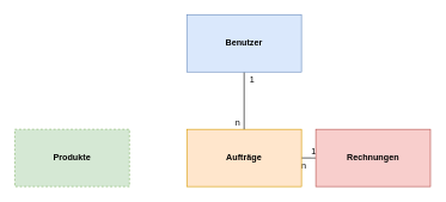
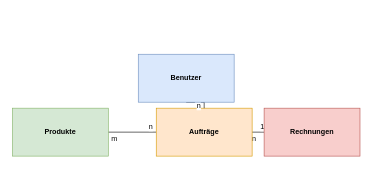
- <mxCell id="12" value="&lt;b&gt;Benutzer&lt;/b&gt;" style="rounded=0;whiteSpace=wrap;html=1;fillColor=#dae8fc;strokeColor=#6c8ebf;" vertex="1" parent="1"><mxGeometry x="260" y="20" width="160" height="80" as="geometry" /></mxCell>
+ <mxCell id="12" value="&lt;b&gt;Benutzer&lt;/b&gt;" style="rounded=0;whiteSpace=wrap;html=1;fillColor=#dae8fc;strokeColor=#6c8ebf;" vertex="1" parent="1"><mxGeometry x="230" y="90" width="160" height="80" as="geometry" /></mxCell>
- <mxCell id="13" value="&lt;b&gt;Produkte&lt;/b&gt;" style="rounded=0;whiteSpace=wrap;html=1;fillColor=#d5e8d4;strokeColor=#82b366;dashed=1;" vertex="1" parent="1"><mxGeometry x="20" y="180" width="160" height="80" as="geometry" /></mxCell>
+ <mxCell id="13" value="&lt;b&gt;Produkte&lt;/b&gt;" style="rounded=0;whiteSpace=wrap;html=1;fillColor=#d5e8d4;strokeColor=#82b366;" vertex="1" parent="1"><mxGeometry x="20" y="180" width="160" height="80" as="geometry" /></mxCell>
+ <mxCell id="2" style="edgeStyle=orthogonalEdgeStyle;rounded=0;orthogonalLoop=1;jettySize=auto;html=1;exitX=0;exitY=0.5;exitDx=0;exitDy=0;entryX=1;entryY=0.5;entryDx=0;entryDy=0;endArrow=none;endFill=0;" edge="1" parent="1" source="8" target="13"><mxGeometry relative="1" as="geometry" /></mxCell>
+ <mxCell id="3" value="n" style="text;html=1;resizable=0;points=[];align=center;verticalAlign=middle;labelBackgroundColor=#ffffff;" vertex="1" connectable="0" parent="2"><mxGeometry x="-0.693" y="-1" relative="1" as="geometry"><mxPoint x="2" y="-9" as="offset" /></mxGeometry></mxCell>
+ <mxCell id="4" value="m" style="text;html=1;resizable=0;points=[];align=center;verticalAlign=middle;labelBackgroundColor=#ffffff;" vertex="1" connectable="0" parent="2"><mxGeometry x="0.721" y="1" relative="1" as="geometry"><mxPoint x="-1.5" y="9" as="offset" /></mxGeometry></mxCell>
